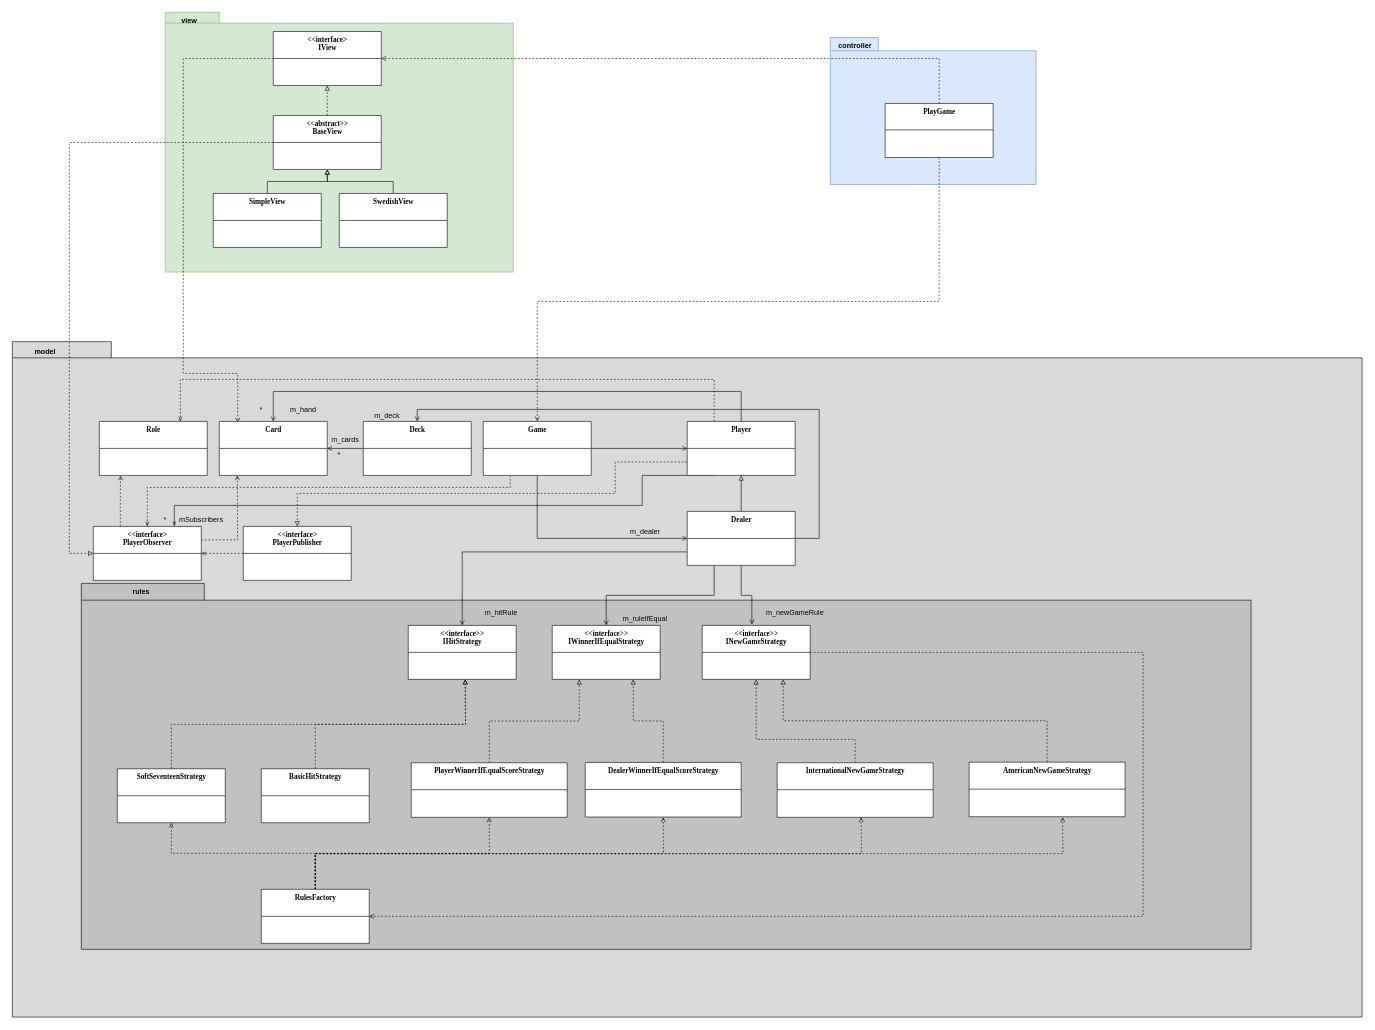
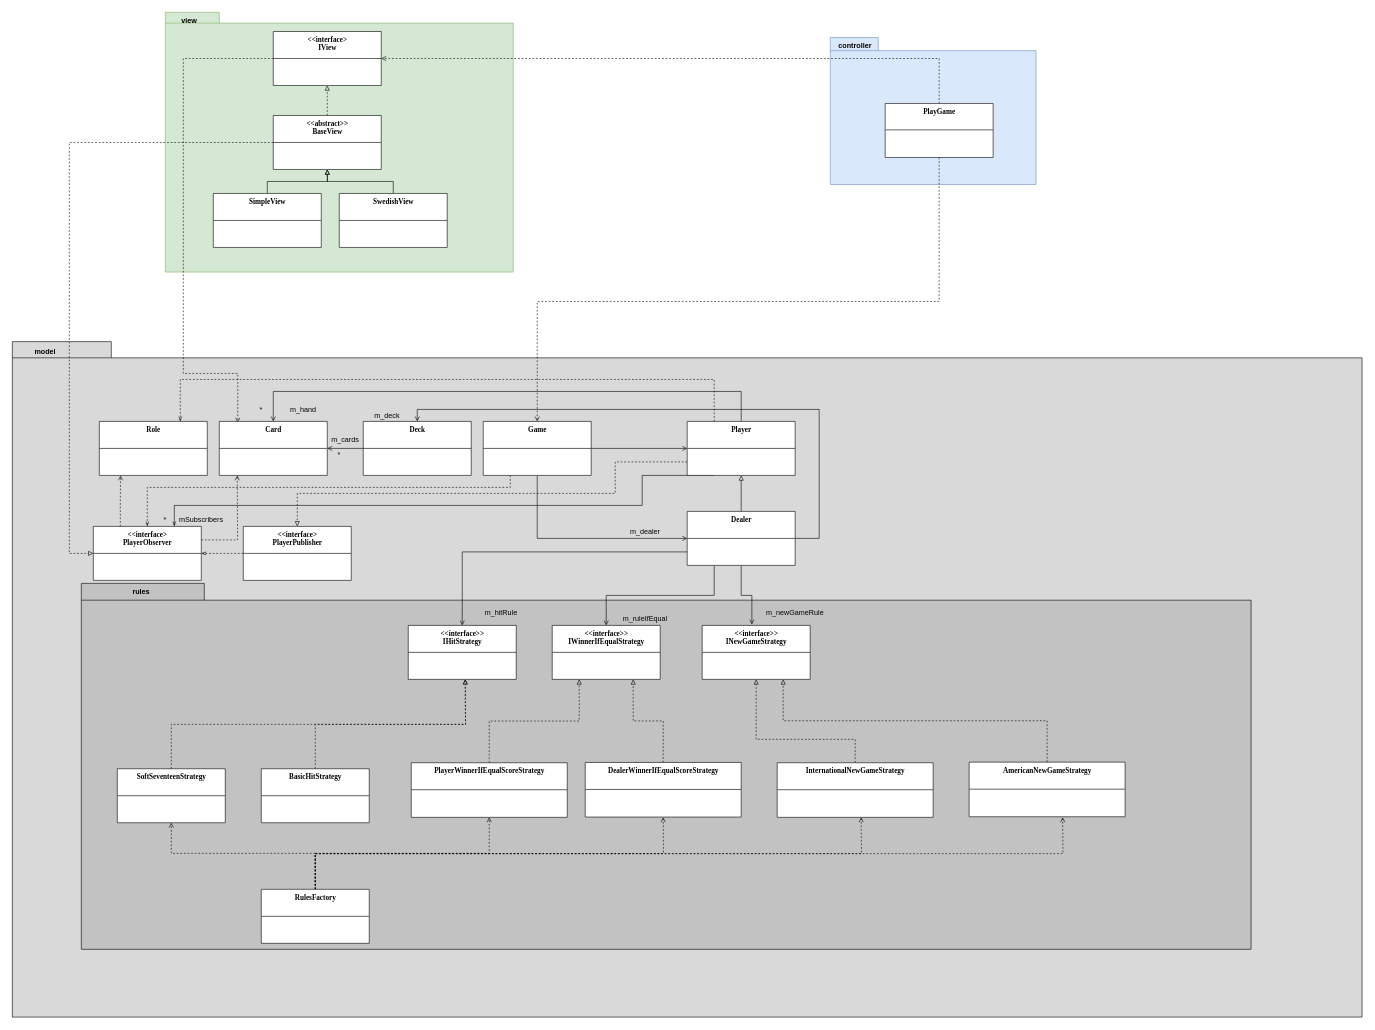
- <mxCell id="42" style="edgeStyle=orthogonalEdgeStyle;rounded=0;orthogonalLoop=1;jettySize=auto;html=1;exitX=1;exitY=0.5;exitDx=0;exitDy=0;entryX=1;entryY=0.5;entryDx=0;entryDy=0;dashed=1;endArrow=open;endFill=0;strokeWidth=1;" edge="1" parent="1" source="43" target="52"><mxGeometry relative="1" as="geometry"><Array as="points"><mxPoint x="1905" y="1087" /><mxPoint x="1905" y="1527" /></Array></mxGeometry></mxCell>
